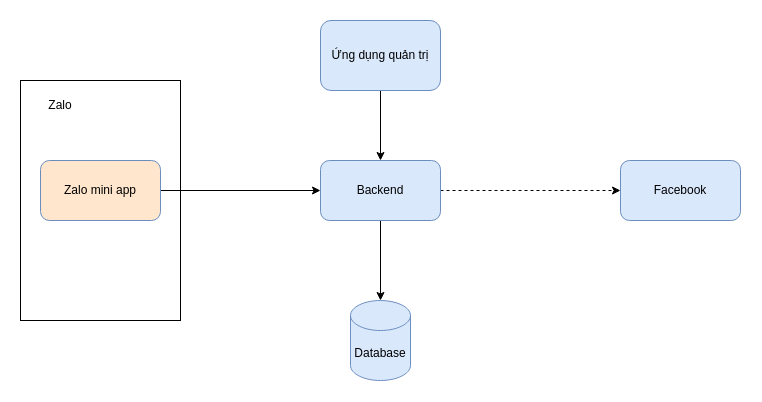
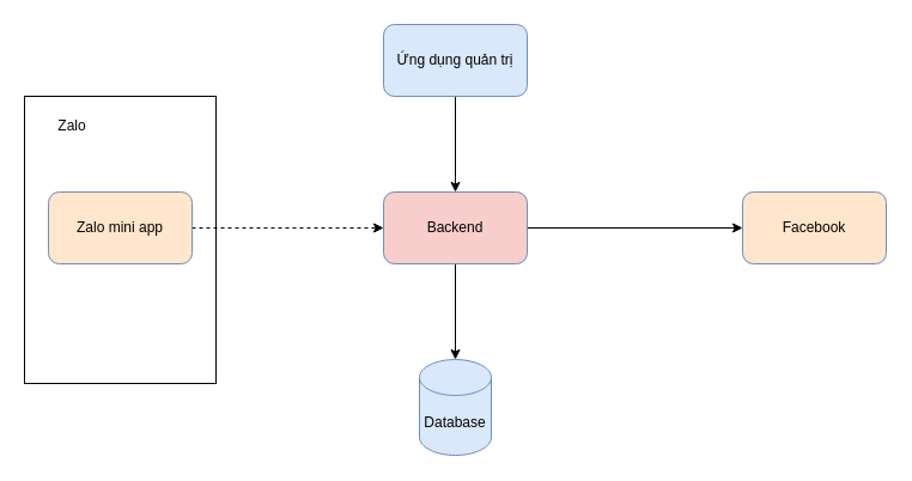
- <mxCell id="12" value="Ứng dụng quản trị" style="rounded=1;whiteSpace=wrap;html=1;fillColor=#dae8fc;strokeColor=#6c8ebf;" vertex="1" parent="1"><mxGeometry x="320" y="20" width="120" height="70" as="geometry" /></mxCell>
+ <mxCell id="12" value="Ứng dụng quản trị" style="rounded=1;whiteSpace=wrap;html=1;fillColor=#dae8fc;strokeColor=#6c8ebf;" vertex="1" parent="1"><mxGeometry x="320" y="20" width="120" height="60" as="geometry" /></mxCell>
- <mxCell id="8" style="edgeStyle=orthogonalEdgeStyle;rounded=0;orthogonalLoop=1;jettySize=auto;html=1;entryX=0;entryY=0.5;entryDx=0;entryDy=0;" edge="1" parent="1" source="9" target="5"><mxGeometry relative="1" as="geometry" /></mxCell>
+ <mxCell id="8" style="edgeStyle=orthogonalEdgeStyle;rounded=0;orthogonalLoop=1;jettySize=auto;html=1;entryX=0;entryY=0.5;entryDx=0;entryDy=0;dashed=1;" edge="1" parent="1" source="9" target="5"><mxGeometry relative="1" as="geometry" /></mxCell>
- <mxCell id="5" value="Backend" style="rounded=1;whiteSpace=wrap;html=1;fillColor=#dae8fc;strokeColor=#6c8ebf;" vertex="1" parent="1"><mxGeometry x="320" y="160" width="120" height="60" as="geometry" /></mxCell>
+ <mxCell id="5" value="Backend" style="rounded=1;whiteSpace=wrap;html=1;fillColor=#f8cecc;strokeColor=#6c8ebf;" vertex="1" parent="1"><mxGeometry x="320" y="160" width="120" height="60" as="geometry" /></mxCell>
- <mxCell id="4" style="edgeStyle=orthogonalEdgeStyle;rounded=0;orthogonalLoop=1;jettySize=auto;html=1;entryX=0;entryY=0.5;entryDx=0;entryDy=0;dashed=1;" edge="1" parent="1" source="5" target="10"><mxGeometry relative="1" as="geometry" /></mxCell>
+ <mxCell id="4" style="edgeStyle=orthogonalEdgeStyle;rounded=0;orthogonalLoop=1;jettySize=auto;html=1;entryX=0;entryY=0.5;entryDx=0;entryDy=0;" edge="1" parent="1" source="5" target="10"><mxGeometry relative="1" as="geometry" /></mxCell>
- <mxCell id="10" value="Facebook" style="rounded=1;whiteSpace=wrap;html=1;fillColor=#dae8fc;strokeColor=#6c8ebf;" vertex="1" parent="1"><mxGeometry x="620" y="160" width="120" height="60" as="geometry" /></mxCell>
+ <mxCell id="10" value="Facebook" style="rounded=1;whiteSpace=wrap;html=1;fillColor=#ffe6cc;strokeColor=#6c8ebf;" vertex="1" parent="1"><mxGeometry x="620" y="160" width="120" height="60" as="geometry" /></mxCell>
